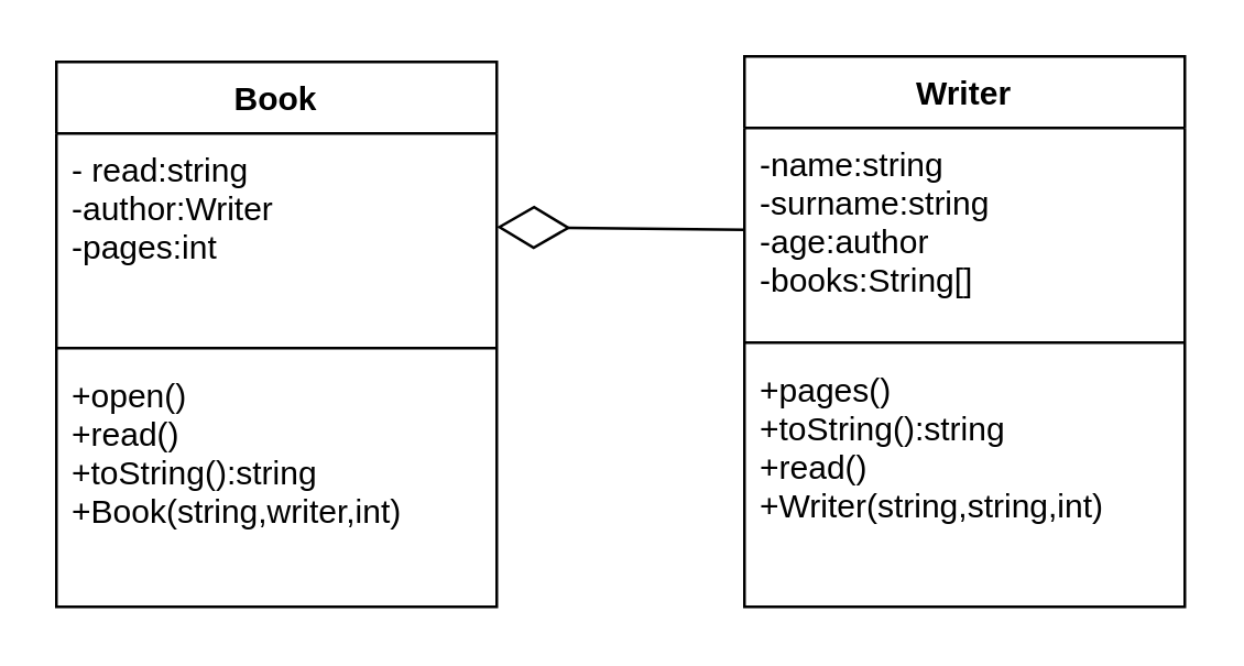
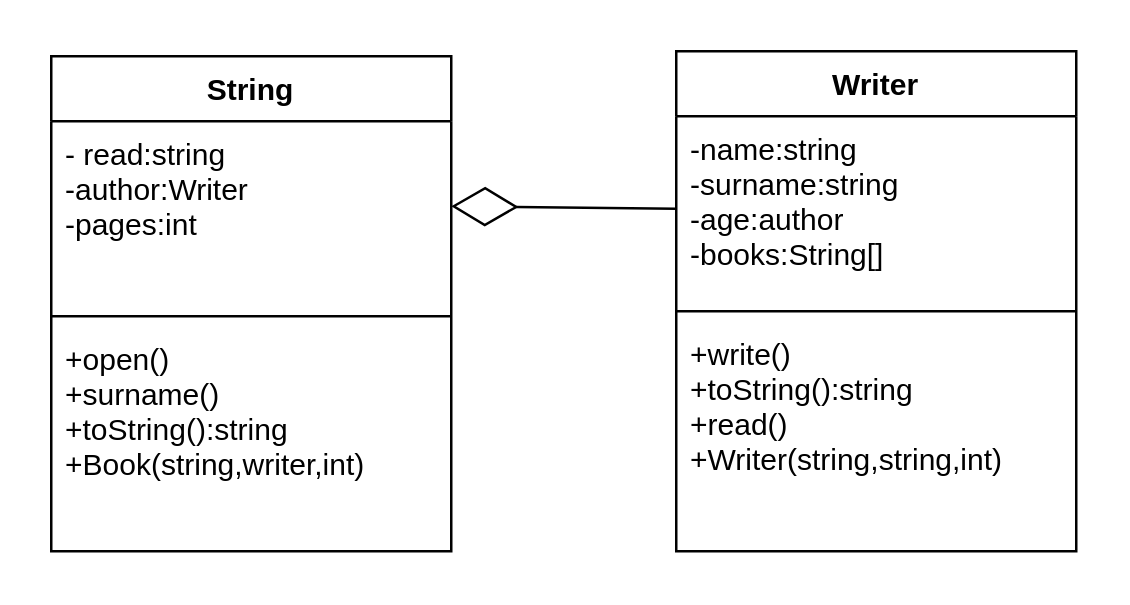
- <mxCell id="2" value="Book" style="swimlane;fontStyle=1;align=center;verticalAlign=top;childLayout=stackLayout;horizontal=1;startSize=26;horizontalStack=0;resizeParent=1;resizeParentMax=0;resizeLast=0;collapsible=1;marginBottom=0;" vertex="1" parent="1"><mxGeometry x="20" y="22" width="160" height="198" as="geometry" /></mxCell>
+ <mxCell id="2" value="String" style="swimlane;fontStyle=1;align=center;verticalAlign=top;childLayout=stackLayout;horizontal=1;startSize=26;horizontalStack=0;resizeParent=1;resizeParentMax=0;resizeLast=0;collapsible=1;marginBottom=0;" vertex="1" parent="1"><mxGeometry x="20" y="22" width="160" height="198" as="geometry" /></mxCell>
- <mxCell id="9" value="+pages()&#10;+toString():string&#10;+read()&#10;+Writer(string,string,int)" style="text;strokeColor=none;fillColor=none;align=left;verticalAlign=top;spacingLeft=4;spacingRight=4;overflow=hidden;rotatable=0;points=[[0,0.5],[1,0.5]];portConstraint=eastwest;" vertex="1" parent="6"><mxGeometry y="108" width="160" height="92" as="geometry" /></mxCell>
+ <mxCell id="9" value="+write()&#10;+toString():string&#10;+read()&#10;+Writer(string,string,int)" style="text;strokeColor=none;fillColor=none;align=left;verticalAlign=top;spacingLeft=4;spacingRight=4;overflow=hidden;rotatable=0;points=[[0,0.5],[1,0.5]];portConstraint=eastwest;" vertex="1" parent="6"><mxGeometry y="108" width="160" height="92" as="geometry" /></mxCell>
- <mxCell id="5" value="+open()&#10;+read()&#10;+toString():string&#10;+Book(string,writer,int)" style="text;strokeColor=none;fillColor=none;align=left;verticalAlign=top;spacingLeft=4;spacingRight=4;overflow=hidden;rotatable=0;points=[[0,0.5],[1,0.5]];portConstraint=eastwest;" vertex="1" parent="2"><mxGeometry y="108" width="160" height="90" as="geometry" /></mxCell>
+ <mxCell id="5" value="+open()&#10;+surname()&#10;+toString():string&#10;+Book(string,writer,int)" style="text;strokeColor=none;fillColor=none;align=left;verticalAlign=top;spacingLeft=4;spacingRight=4;overflow=hidden;rotatable=0;points=[[0,0.5],[1,0.5]];portConstraint=eastwest;" vertex="1" parent="2"><mxGeometry y="108" width="160" height="90" as="geometry" /></mxCell>
